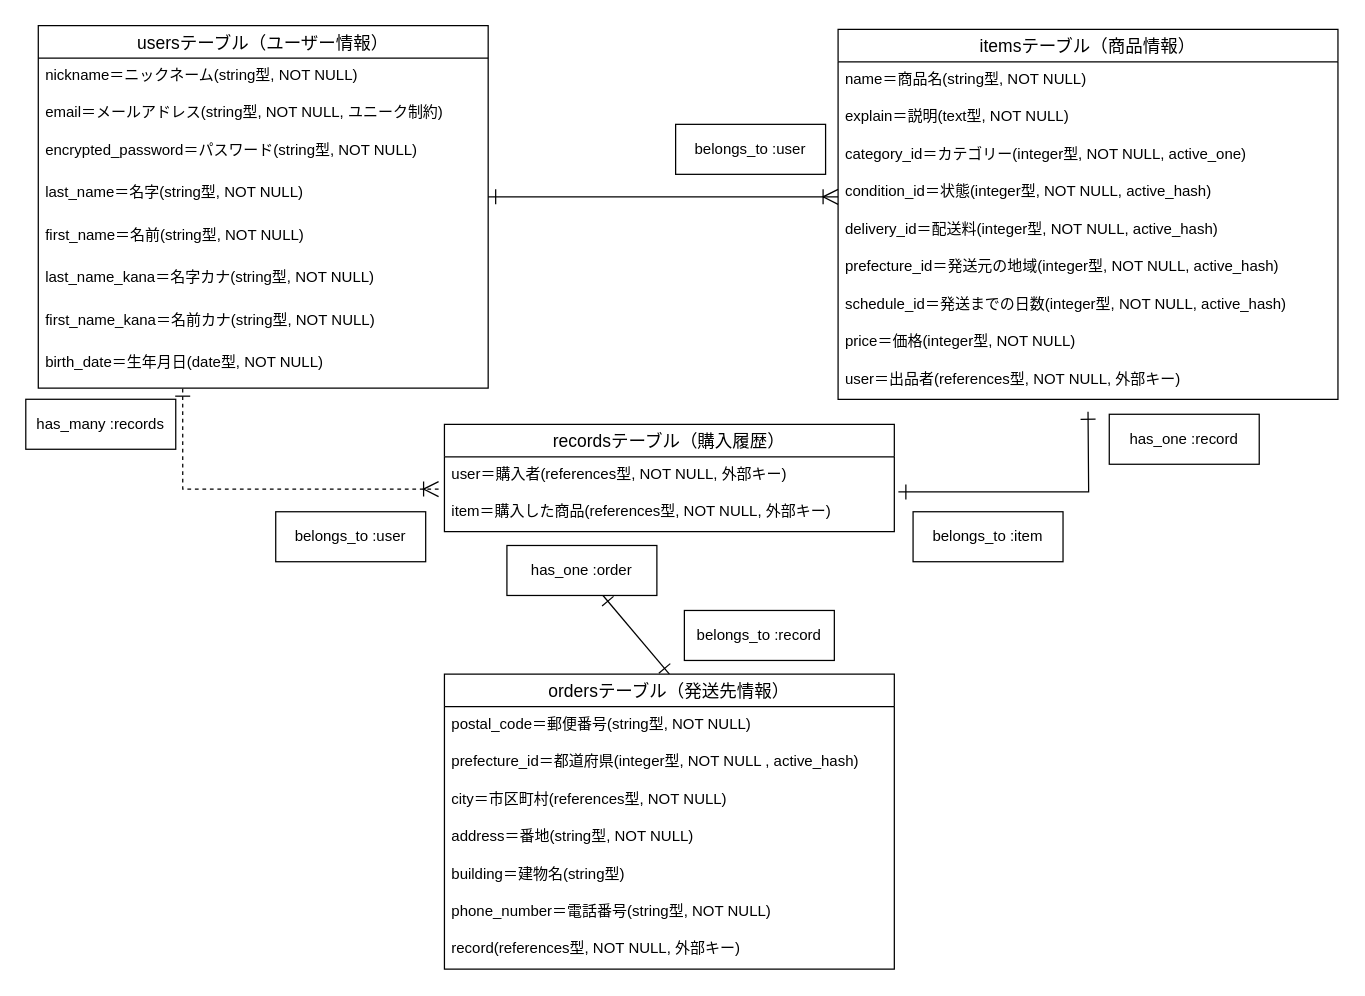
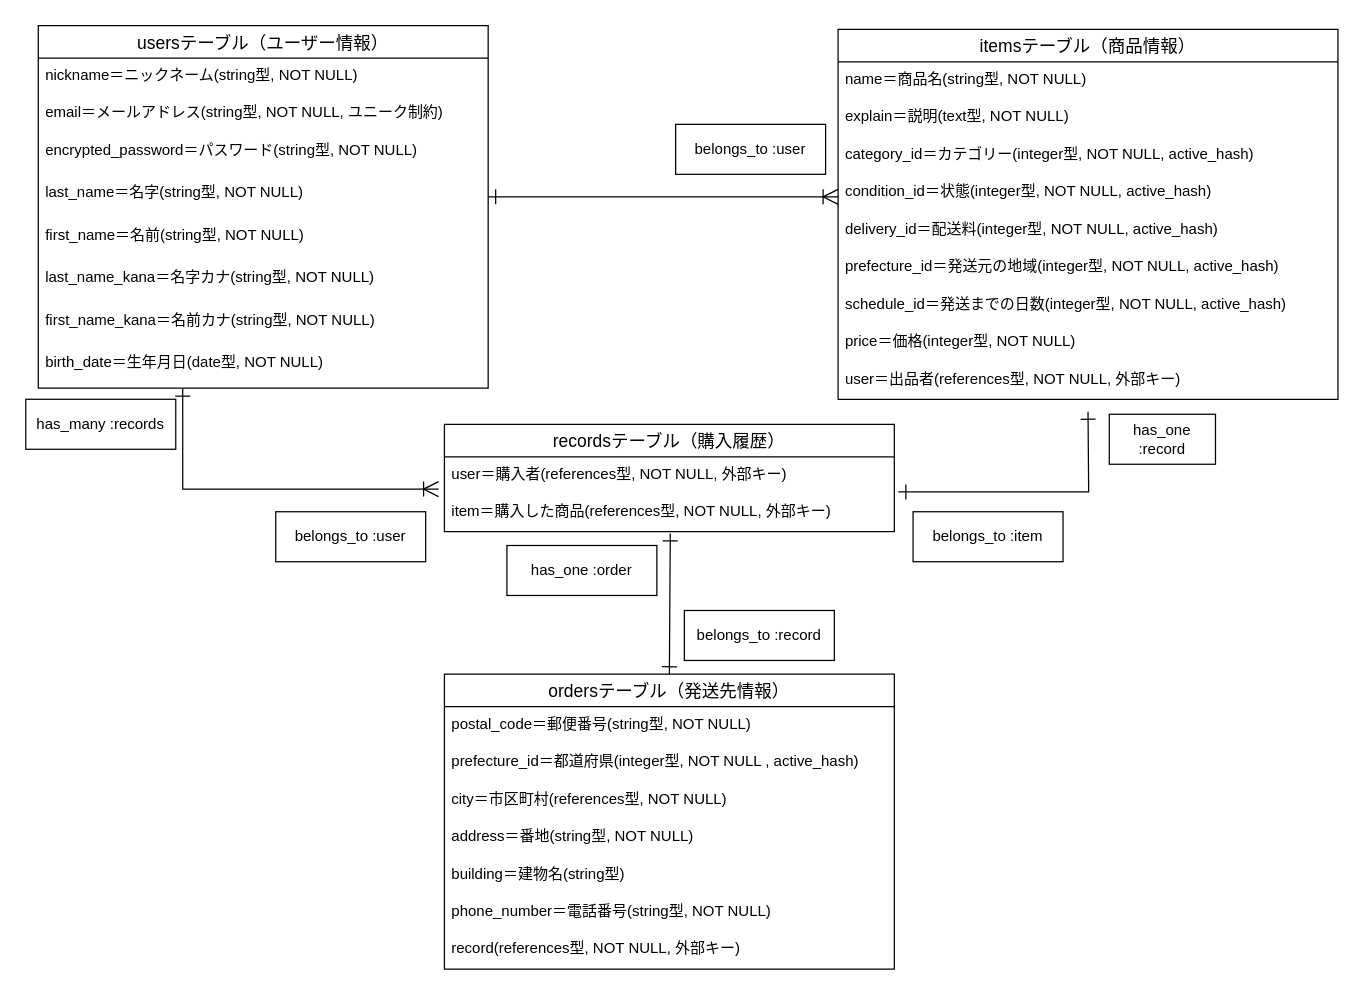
- <mxCell id="14" value="category_id＝カテゴリー(integer型, NOT NULL, active_one)" style="text;strokeColor=none;fillColor=none;spacingLeft=4;spacingRight=4;overflow=hidden;rotatable=0;points=[[0,0.5],[1,0.5]];portConstraint=eastwest;fontSize=12;" parent="11" vertex="1"><mxGeometry y="86" width="400" height="30" as="geometry" /></mxCell>
+ <mxCell id="14" value="category_id＝カテゴリー(integer型, NOT NULL, active_hash)" style="text;strokeColor=none;fillColor=none;spacingLeft=4;spacingRight=4;overflow=hidden;rotatable=0;points=[[0,0.5],[1,0.5]];portConstraint=eastwest;fontSize=12;" parent="11" vertex="1"><mxGeometry y="86" width="400" height="30" as="geometry" /></mxCell>
- <mxCell id="36" value="has_one :record" style="whiteSpace=wrap;html=1;align=center;labelBackgroundColor=none;labelBorderColor=none;strokeColor=default;" parent="1" vertex="1"><mxGeometry x="887" y="331" width="120" height="40" as="geometry" /></mxCell>
+ <mxCell id="36" value="has_one :record" style="whiteSpace=wrap;html=1;align=center;labelBackgroundColor=none;labelBorderColor=none;strokeColor=default;" parent="1" vertex="1"><mxGeometry x="887" y="331" width="85" height="40" as="geometry" /></mxCell>
- <mxCell id="30" style="html=1;exitX=-0.013;exitY=-0.137;exitDx=0;exitDy=0;entryX=0.321;entryY=1.015;entryDx=0;entryDy=0;entryPerimeter=0;startArrow=ERoneToMany;startFill=0;endArrow=ERone;endFill=0;startSize=10;endSize=10;jumpSize=0;edgeStyle=orthogonalEdgeStyle;rounded=0;exitPerimeter=0;dashed=1;" parent="1" source="34" target="10" edge="1"><mxGeometry relative="1" as="geometry" /></mxCell>
+ <mxCell id="30" style="html=1;exitX=-0.013;exitY=-0.137;exitDx=0;exitDy=0;entryX=0.321;entryY=1.015;entryDx=0;entryDy=0;entryPerimeter=0;startArrow=ERoneToMany;startFill=0;endArrow=ERone;endFill=0;startSize=10;endSize=10;jumpSize=0;edgeStyle=orthogonalEdgeStyle;rounded=0;exitPerimeter=0;" parent="1" source="34" target="10" edge="1"><mxGeometry relative="1" as="geometry" /></mxCell>
- <mxCell id="21" style="edgeStyle=none;rounded=0;jumpSize=0;html=1;exitX=0.5;exitY=0;exitDx=0;exitDy=0;startArrow=ERone;startFill=0;endArrow=ERone;endFill=0;startSize=10;endSize=10;sourcePerimeterSpacing=0;" parent="1" source="22" target="41" edge="1"><mxGeometry relative="1" as="geometry" /></mxCell>
+ <mxCell id="21" style="edgeStyle=none;rounded=0;jumpSize=0;html=1;exitX=0.5;exitY=0;exitDx=0;exitDy=0;entryX=0.502;entryY=1.044;entryDx=0;entryDy=0;entryPerimeter=0;startArrow=ERone;startFill=0;endArrow=ERone;endFill=0;startSize=10;endSize=10;sourcePerimeterSpacing=0;" parent="1" source="22" target="34" edge="1"><mxGeometry relative="1" as="geometry" /></mxCell>
